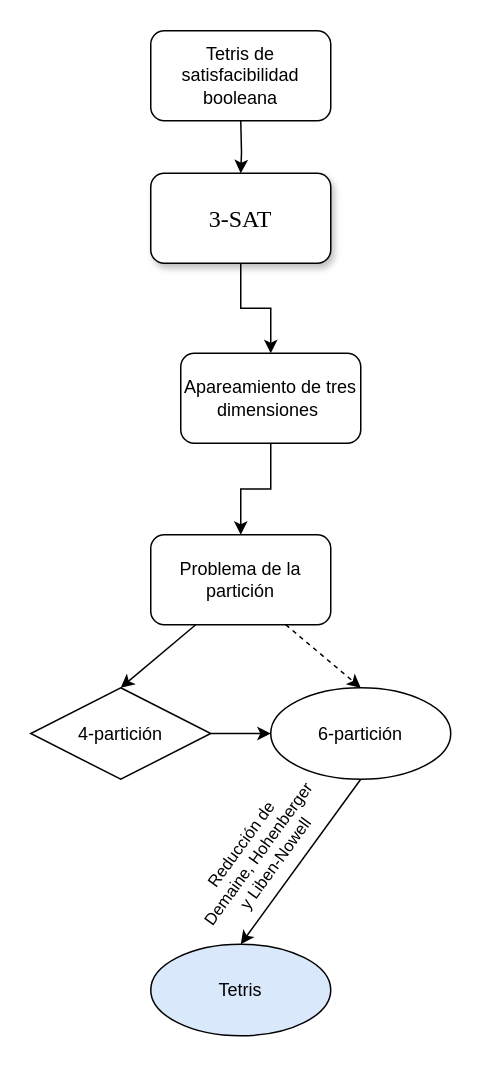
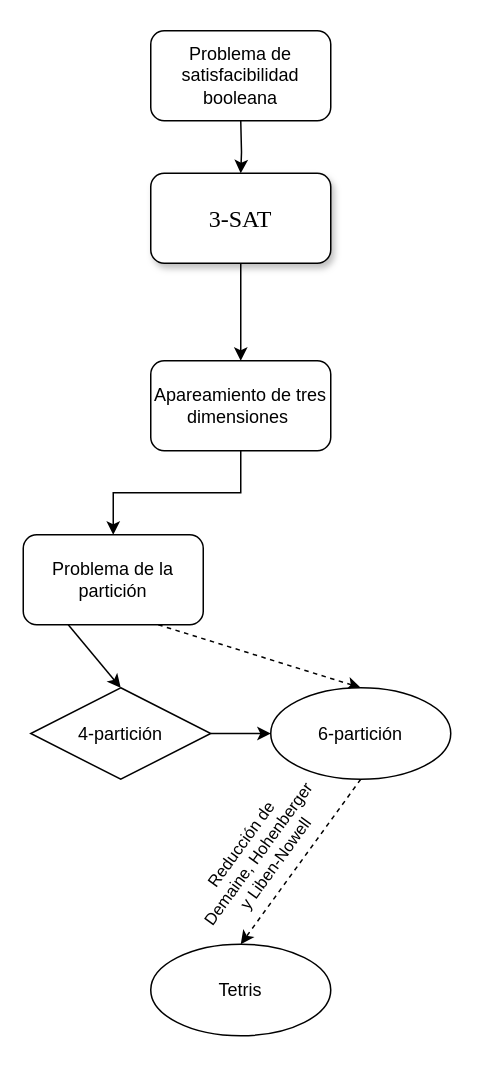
- <mxCell id="5" value="Tetris de satisfacibilidad booleana" style="rounded=1;whiteSpace=wrap;html=1;strokeColor=#000000;fillColor=#ffffff;" parent="1" vertex="1"><mxGeometry x="100" y="20" width="120" height="60" as="geometry" /></mxCell>
+ <mxCell id="5" value="Problema de satisfacibilidad booleana" style="rounded=1;whiteSpace=wrap;html=1;strokeColor=#000000;fillColor=#ffffff;" parent="1" vertex="1"><mxGeometry x="100" y="20" width="120" height="60" as="geometry" /></mxCell>
- <mxCell id="7" value="Apareamiento de tres dimensiones&amp;nbsp;" style="rounded=1;whiteSpace=wrap;html=1;strokeColor=#000000;fillColor=#ffffff;" parent="1" vertex="1"><mxGeometry x="120" y="235" width="120" height="60" as="geometry" /></mxCell>
+ <mxCell id="7" value="Apareamiento de tres dimensiones&amp;nbsp;" style="rounded=1;whiteSpace=wrap;html=1;strokeColor=#000000;fillColor=#ffffff;" parent="1" vertex="1"><mxGeometry x="100" y="240" width="120" height="60" as="geometry" /></mxCell>
- <mxCell id="10" value="Problema de la partición" style="rounded=1;whiteSpace=wrap;html=1;strokeColor=#000000;fillColor=#ffffff;" parent="1" vertex="1"><mxGeometry x="100" y="356" width="120" height="60" as="geometry" /></mxCell>
+ <mxCell id="10" value="Problema de la partición" style="rounded=1;whiteSpace=wrap;html=1;strokeColor=#000000;fillColor=#ffffff;" parent="1" vertex="1"><mxGeometry x="15" y="356" width="120" height="60" as="geometry" /></mxCell>
- <mxCell id="13" style="rounded=0;orthogonalLoop=1;jettySize=auto;html=1;exitX=0.5;exitY=1;exitDx=0;exitDy=0;entryX=0.5;entryY=0;entryDx=0;entryDy=0;" parent="1" source="14" target="15" edge="1"><mxGeometry relative="1" as="geometry" /></mxCell>
+ <mxCell id="13" style="rounded=0;orthogonalLoop=1;jettySize=auto;html=1;exitX=0.5;exitY=1;exitDx=0;exitDy=0;entryX=0.5;entryY=0;entryDx=0;entryDy=0;dashed=1;" parent="1" source="14" target="15" edge="1"><mxGeometry relative="1" as="geometry" /></mxCell>
- <mxCell id="15" value="Tetris" style="ellipse;whiteSpace=wrap;html=1;strokeColor=#000000;fillColor=#dae8fc;" parent="1" vertex="1"><mxGeometry x="100" y="629" width="120" height="61" as="geometry" /></mxCell>
+ <mxCell id="15" value="Tetris" style="ellipse;whiteSpace=wrap;html=1;strokeColor=#000000;fillColor=#ffffff;" parent="1" vertex="1"><mxGeometry x="100" y="629" width="120" height="61" as="geometry" /></mxCell>
